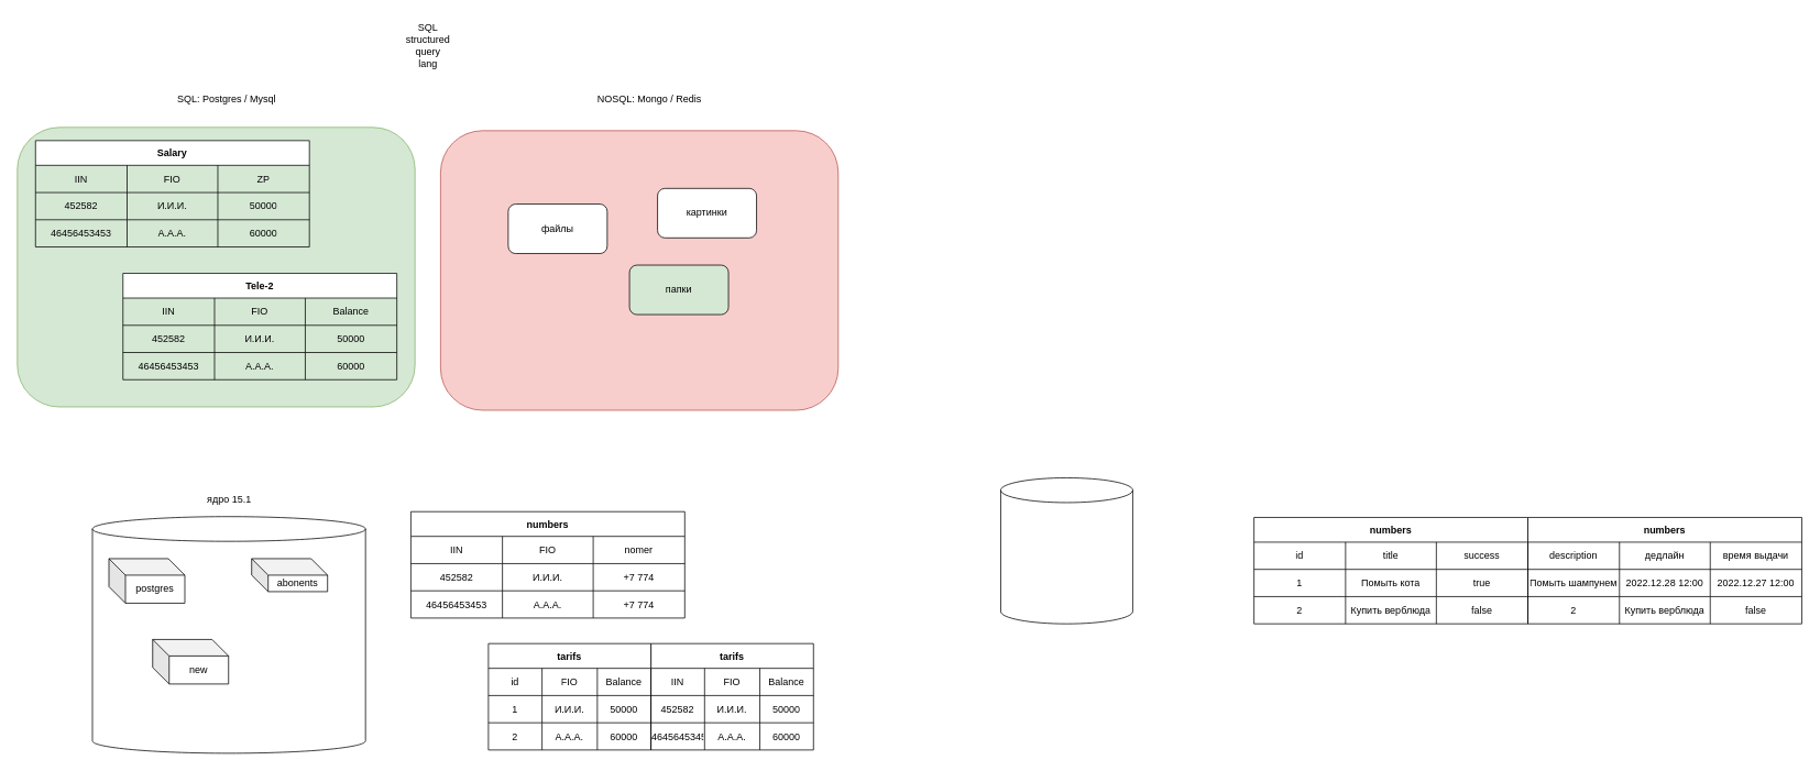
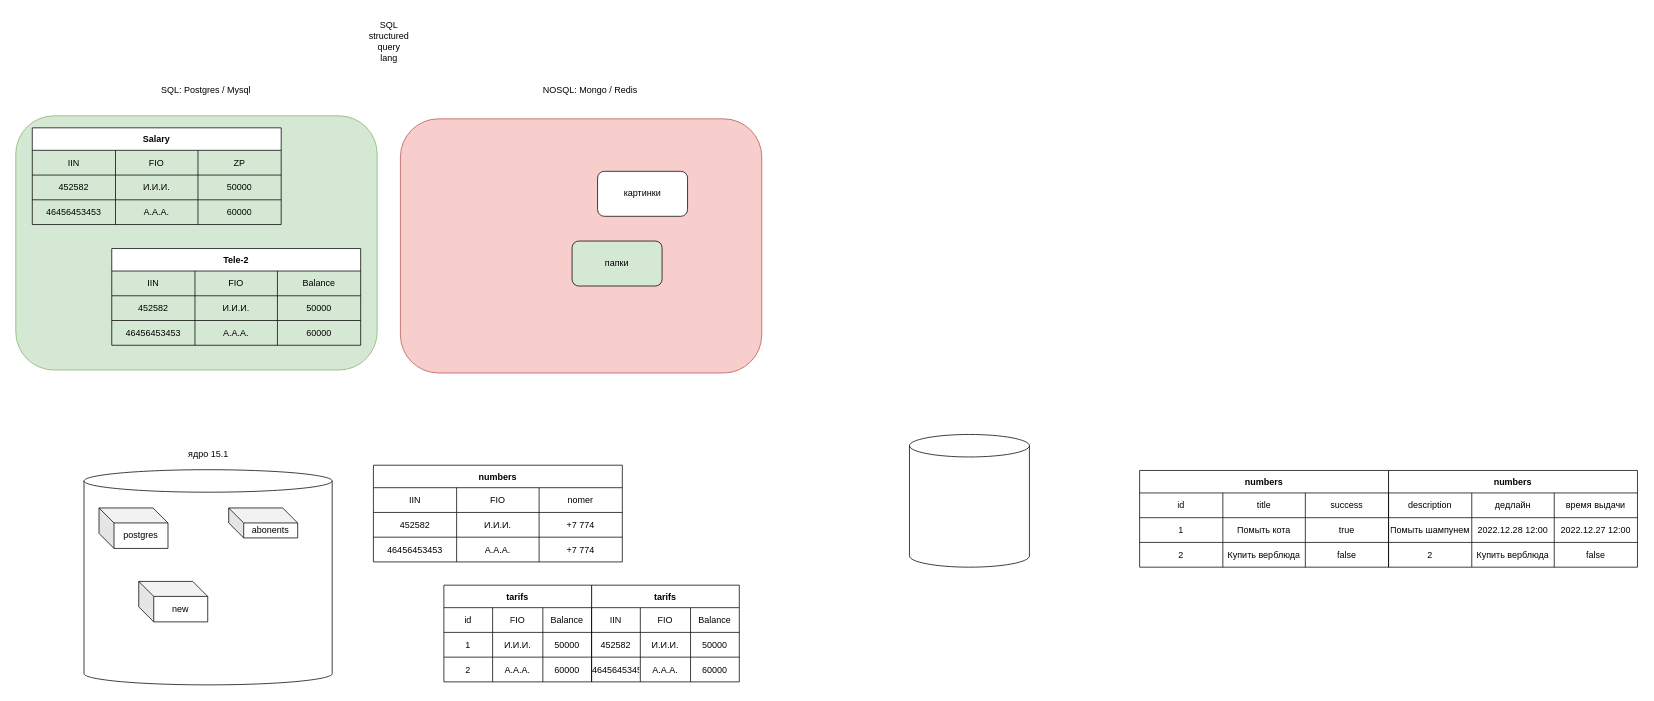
- <mxCell id="4" value="файлы" style="rounded=1;whiteSpace=wrap;html=1;" parent="1" vertex="1"><mxGeometry x="615" y="247" width="120" height="60" as="geometry" /></mxCell>
